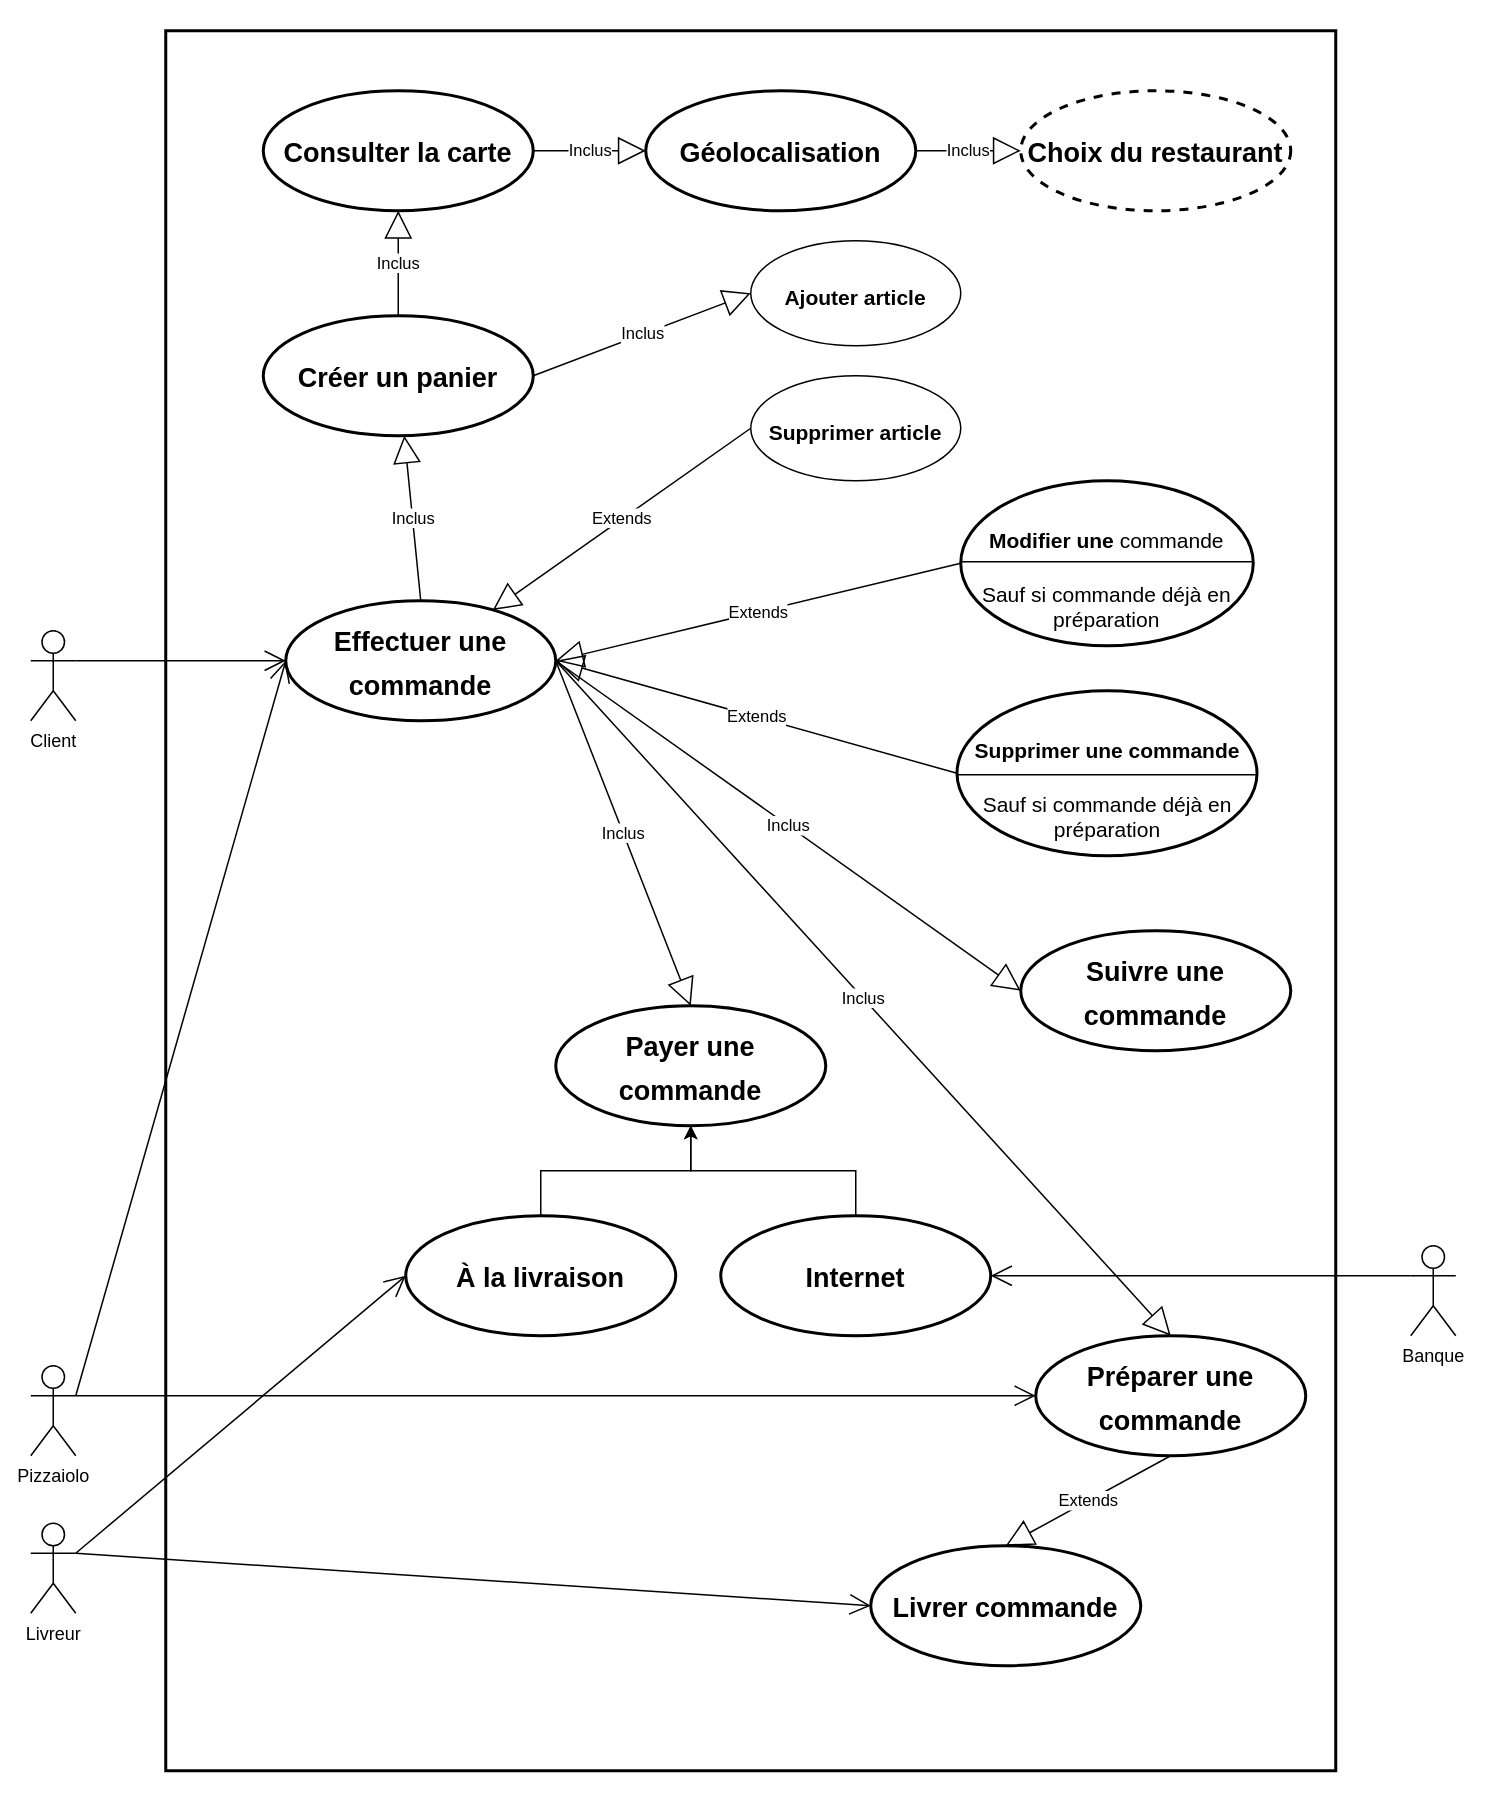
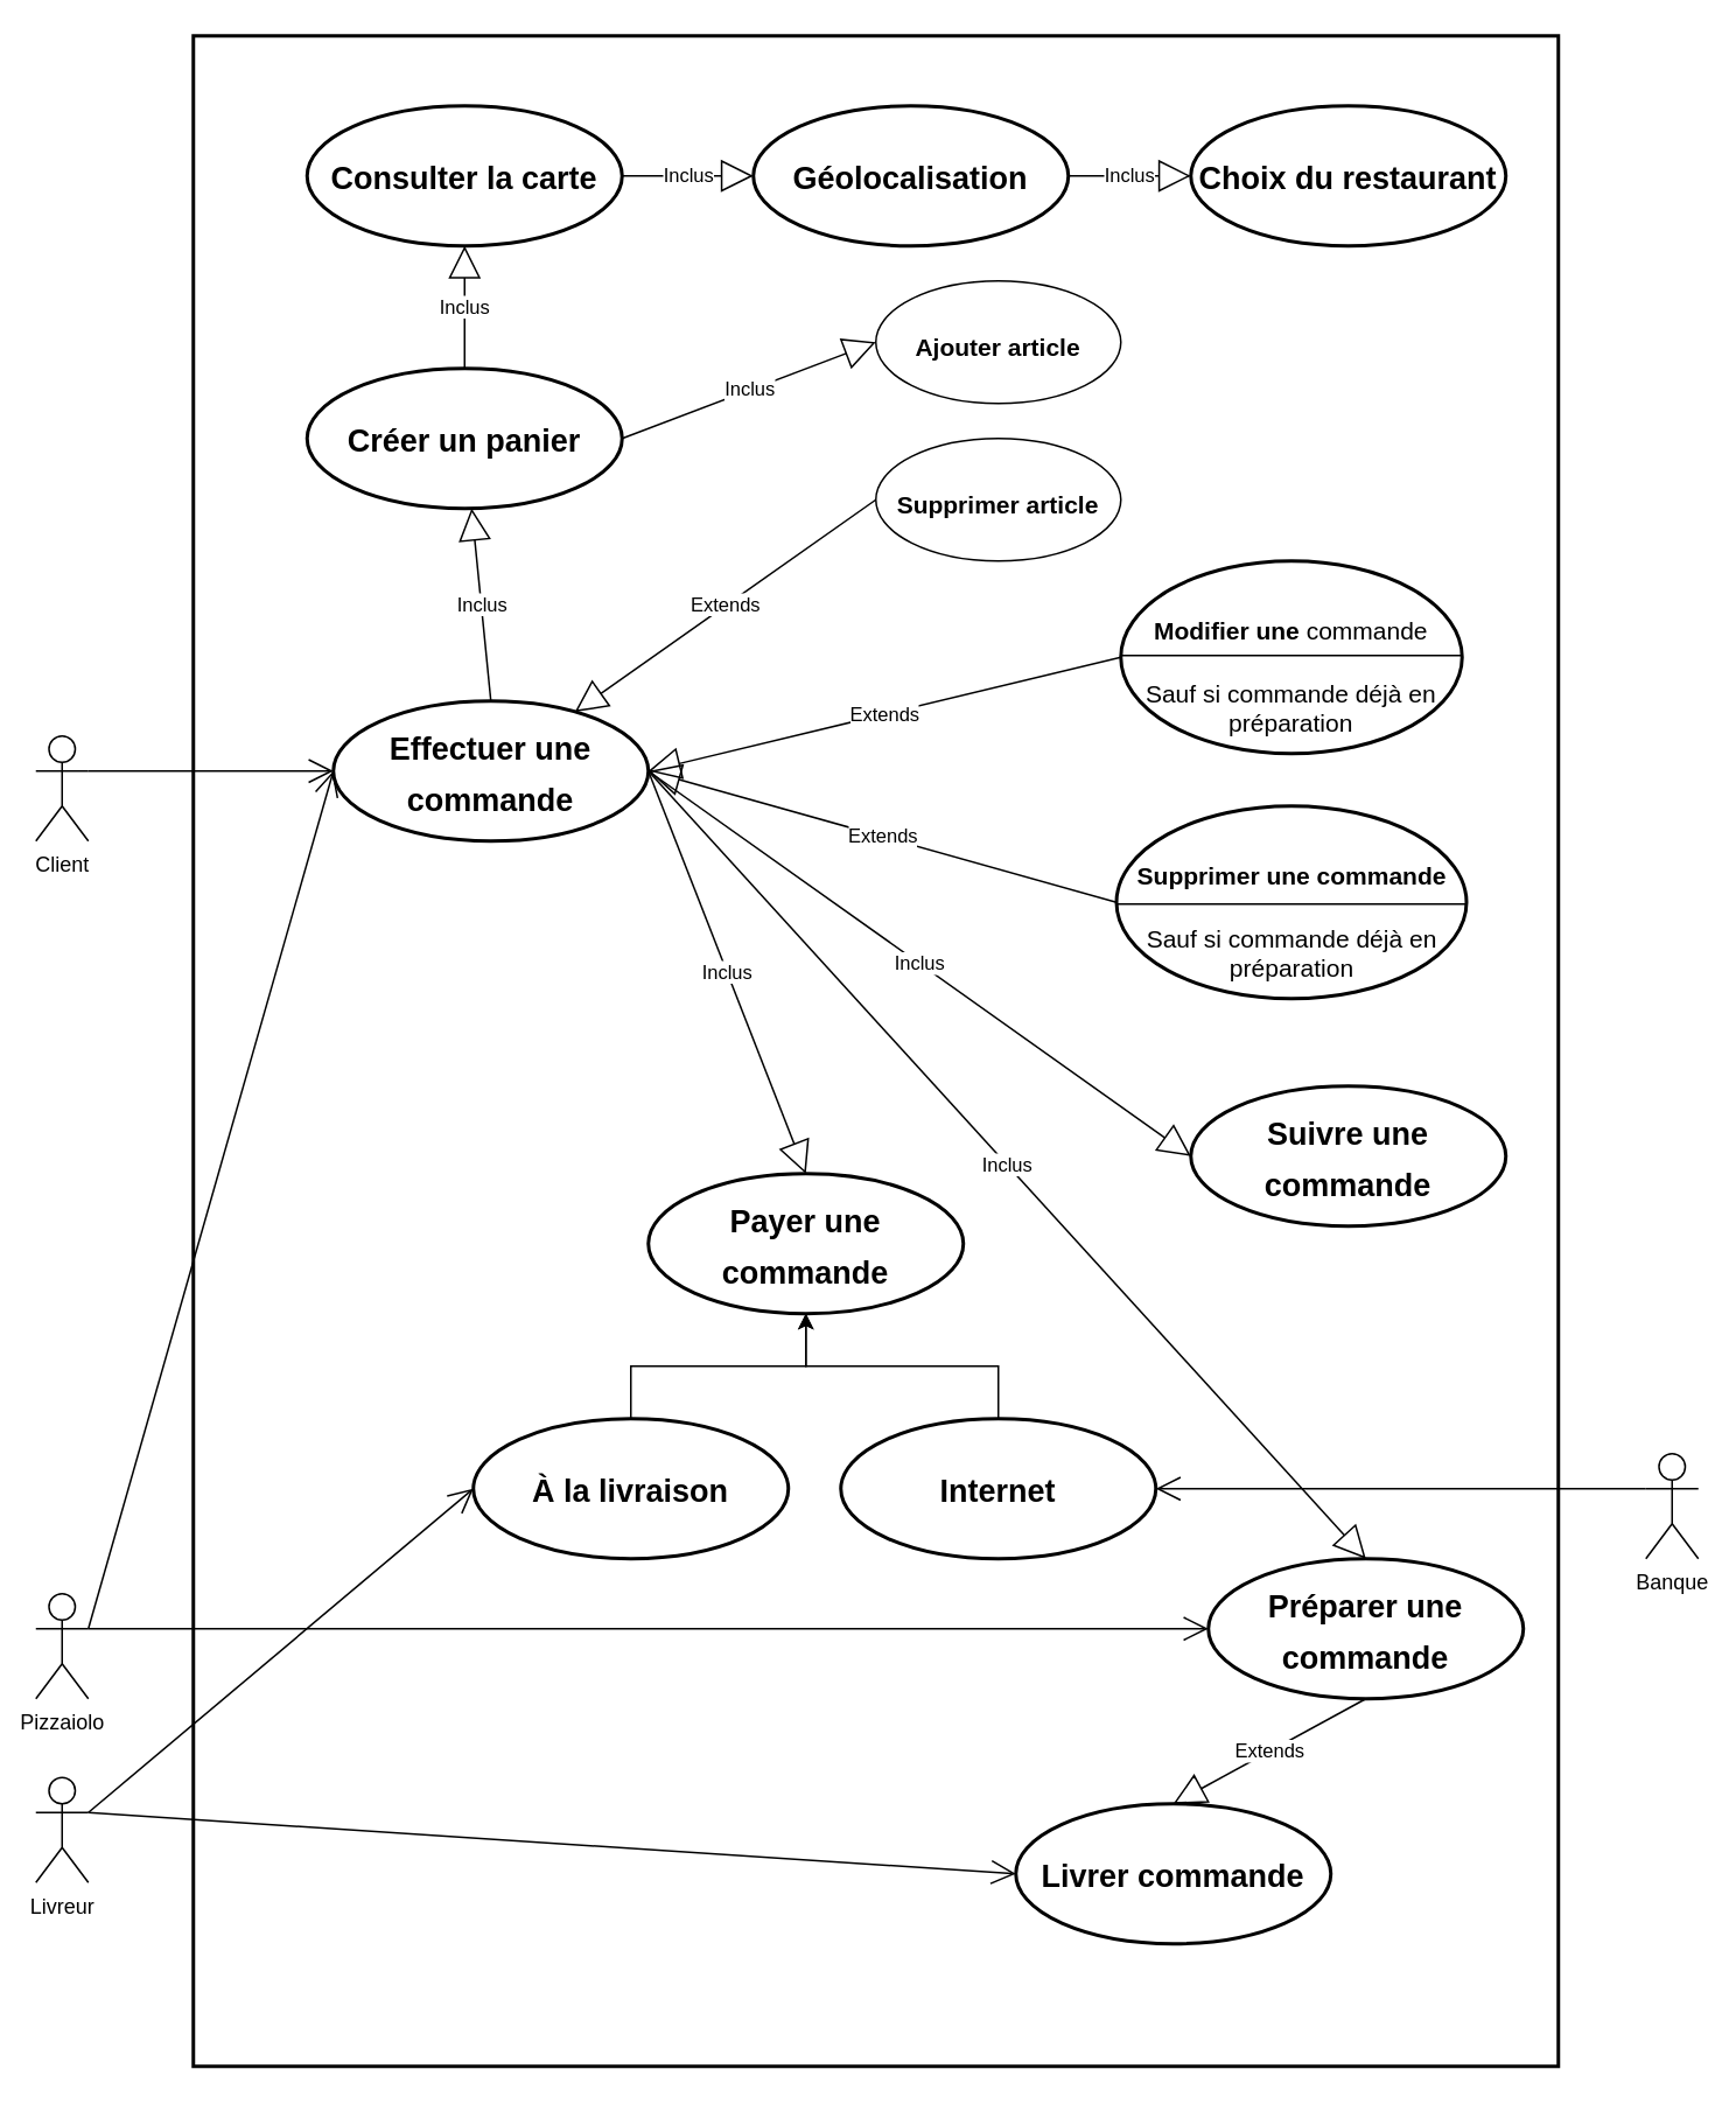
- <mxCell id="27" value="&lt;h1&gt;&lt;font size=&quot;4&quot;&gt;Choix du restaurant&lt;/font&gt;&lt;/h1&gt;" style="ellipse;whiteSpace=wrap;html=1;strokeWidth=2;dashed=1;" vertex="1" parent="1"><mxGeometry x="680" y="60" width="180" height="80" as="geometry" /></mxCell>
+ <mxCell id="27" value="&lt;h1&gt;&lt;font size=&quot;4&quot;&gt;Choix du restaurant&lt;/font&gt;&lt;/h1&gt;" style="ellipse;whiteSpace=wrap;html=1;strokeWidth=2;" vertex="1" parent="1"><mxGeometry x="680" y="60" width="180" height="80" as="geometry" /></mxCell>
